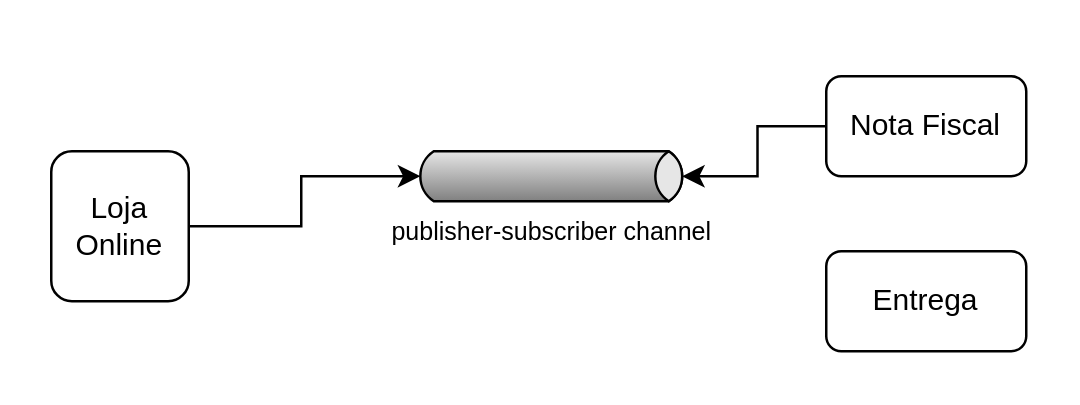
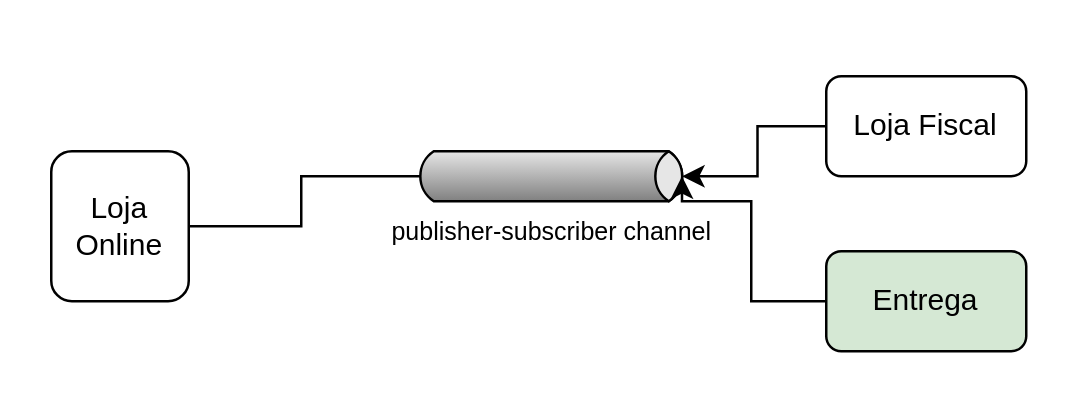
- <mxCell id="6" value="Nota Fiscal" style="rounded=1;whiteSpace=wrap;html=1;" parent="1" vertex="1"><mxGeometry x="330" y="30" width="80" height="40" as="geometry" /></mxCell>
+ <mxCell id="6" value="Loja Fiscal" style="rounded=1;whiteSpace=wrap;html=1;" parent="1" vertex="1"><mxGeometry x="330" y="30" width="80" height="40" as="geometry" /></mxCell>
- <mxCell id="2" style="edgeStyle=orthogonalEdgeStyle;rounded=0;orthogonalLoop=1;jettySize=auto;html=1;exitX=1;exitY=0.5;exitDx=0;exitDy=0;entryX=0;entryY=0.5;entryDx=2.7;entryDy=0;entryPerimeter=0;fontColor=#000000;" parent="1" source="3" target="4" edge="1"><mxGeometry relative="1" as="geometry" /></mxCell>
+ <mxCell id="2" style="edgeStyle=orthogonalEdgeStyle;rounded=0;orthogonalLoop=1;jettySize=auto;html=1;exitX=1;exitY=0.5;exitDx=0;exitDy=0;entryX=0;entryY=0.5;entryDx=2.7;entryDy=0;entryPerimeter=0;fontColor=#000000;endArrow=none;" parent="1" source="3" target="4" edge="1"><mxGeometry relative="1" as="geometry" /></mxCell>
+ <mxCell id="8" style="edgeStyle=orthogonalEdgeStyle;rounded=0;orthogonalLoop=1;jettySize=auto;html=1;exitX=0;exitY=0.5;exitDx=0;exitDy=0;entryX=1;entryY=0.5;entryDx=-2.7;entryDy=0;entryPerimeter=0;fontColor=#000000;" parent="1" source="9" target="4" edge="1"><mxGeometry relative="1" as="geometry"><Array as="points"><mxPoint x="300" y="120" /><mxPoint x="300" y="80" /></Array></mxGeometry></mxCell>
- <mxCell id="9" value="Entrega" style="rounded=1;whiteSpace=wrap;html=1;" parent="1" vertex="1"><mxGeometry x="330" y="100" width="80" height="40" as="geometry" /></mxCell>
+ <mxCell id="9" value="Entrega" style="rounded=1;whiteSpace=wrap;html=1;fillColor=#d5e8d4;" parent="1" vertex="1"><mxGeometry x="330" y="100" width="80" height="40" as="geometry" /></mxCell>
